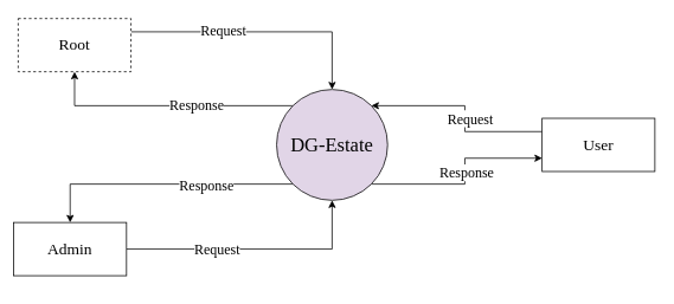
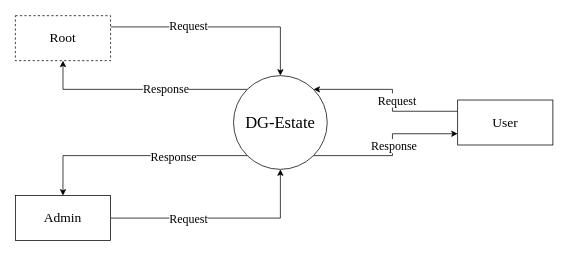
- <mxCell id="8" value="&lt;p&gt;&lt;span style=&quot;font-size: 22px&quot;&gt;DG-Estate&lt;/span&gt;&lt;/p&gt;" style="ellipse;whiteSpace=wrap;html=1;aspect=fixed;shadow=0;sketch=0;rotation=0;fontFamily=Times New Roman;fillColor=#e1d5e7;" parent="1" vertex="1"><mxGeometry x="311" y="100" width="125" height="125" as="geometry" /></mxCell>
+ <mxCell id="8" value="&lt;p&gt;&lt;span style=&quot;font-size: 22px&quot;&gt;DG-Estate&lt;/span&gt;&lt;/p&gt;" style="ellipse;whiteSpace=wrap;html=1;aspect=fixed;shadow=0;sketch=0;rotation=0;fontFamily=Times New Roman;" parent="1" vertex="1"><mxGeometry x="311" y="100" width="125" height="125" as="geometry" /></mxCell>
- <mxCell id="14" value="&lt;span style=&quot;font-size: 18px&quot;&gt;Admin&lt;/span&gt;" style="rounded=0;whiteSpace=wrap;html=1;fontFamily=Times New Roman;" parent="1" vertex="1"><mxGeometry x="15" y="250" width="127" height="60" as="geometry" /></mxCell>
+ <mxCell id="14" value="&lt;span style=&quot;font-size: 18px&quot;&gt;Admin&lt;/span&gt;" style="rounded=0;whiteSpace=wrap;html=1;fontFamily=Times New Roman;" parent="1" vertex="1"><mxGeometry x="20" y="260" width="127" height="60" as="geometry" /></mxCell>
